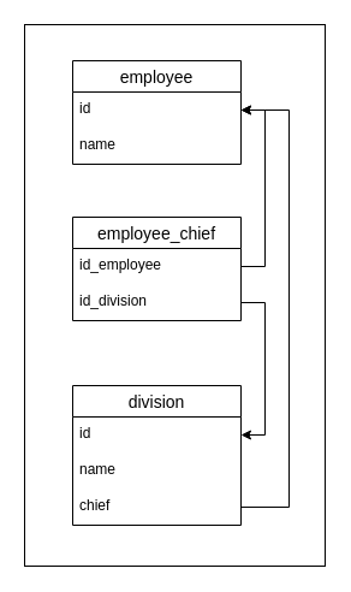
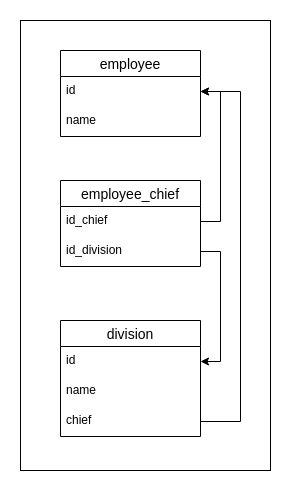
- <mxCell id="12" value="id_employee" style="text;strokeColor=none;fillColor=none;spacingLeft=4;spacingRight=4;overflow=hidden;rotatable=0;points=[[0,0.5],[1,0.5]];portConstraint=eastwest;fontSize=12;" vertex="1" parent="11"><mxGeometry y="26" width="140" height="30" as="geometry" /></mxCell>
+ <mxCell id="12" value="id_chief" style="text;strokeColor=none;fillColor=none;spacingLeft=4;spacingRight=4;overflow=hidden;rotatable=0;points=[[0,0.5],[1,0.5]];portConstraint=eastwest;fontSize=12;" vertex="1" parent="11"><mxGeometry y="26" width="140" height="30" as="geometry" /></mxCell>
